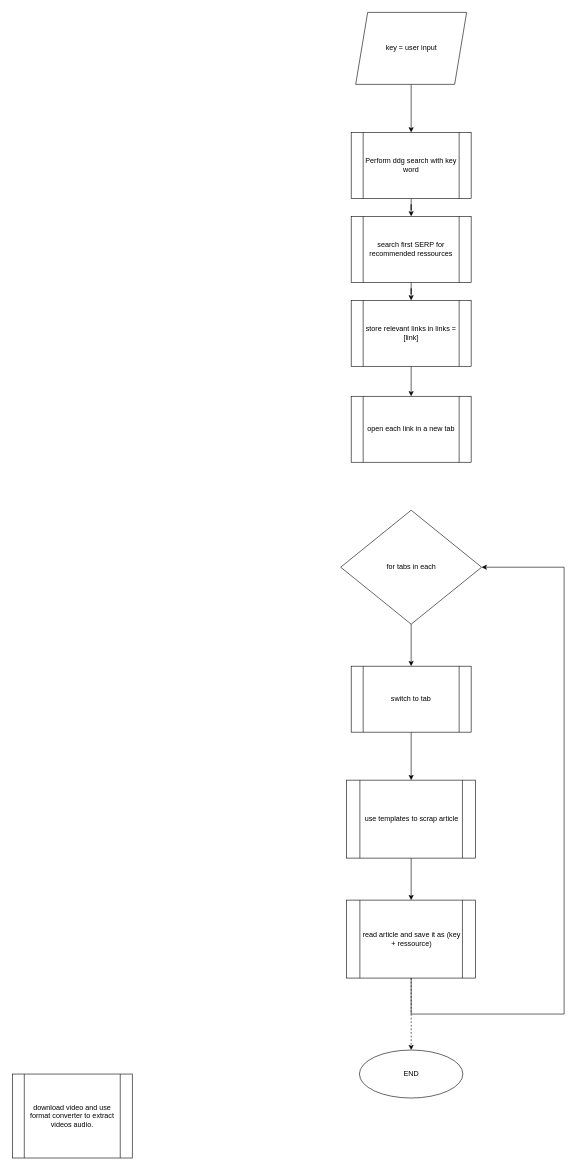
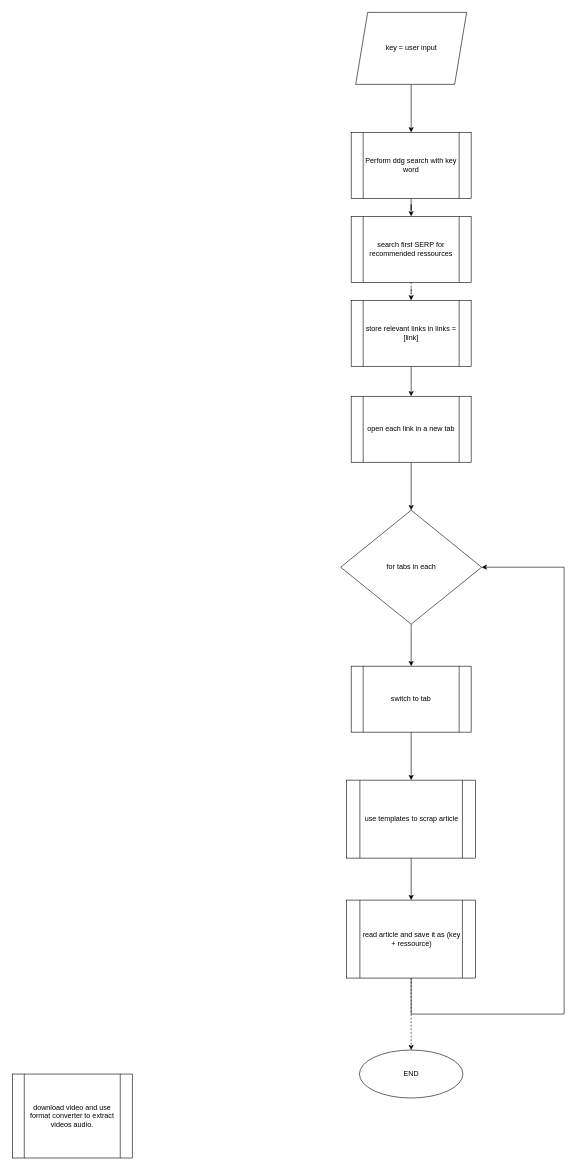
- <mxCell id="4" value="" style="edgeStyle=orthogonalEdgeStyle;rounded=0;orthogonalLoop=1;jettySize=auto;html=1;" edge="1" parent="1" source="5" target="10"><mxGeometry relative="1" as="geometry" /></mxCell>
+ <mxCell id="4" value="" style="edgeStyle=orthogonalEdgeStyle;rounded=0;orthogonalLoop=1;jettySize=auto;html=1;dashed=1;" edge="1" parent="1" source="5" target="10"><mxGeometry relative="1" as="geometry" /></mxCell>
+ <mxCell id="11" value="" style="edgeStyle=orthogonalEdgeStyle;rounded=0;orthogonalLoop=1;jettySize=auto;html=1;" edge="1" parent="1" source="12" target="14"><mxGeometry relative="1" as="geometry"><mxPoint x="685" y="850" as="targetPoint" /></mxGeometry></mxCell>
